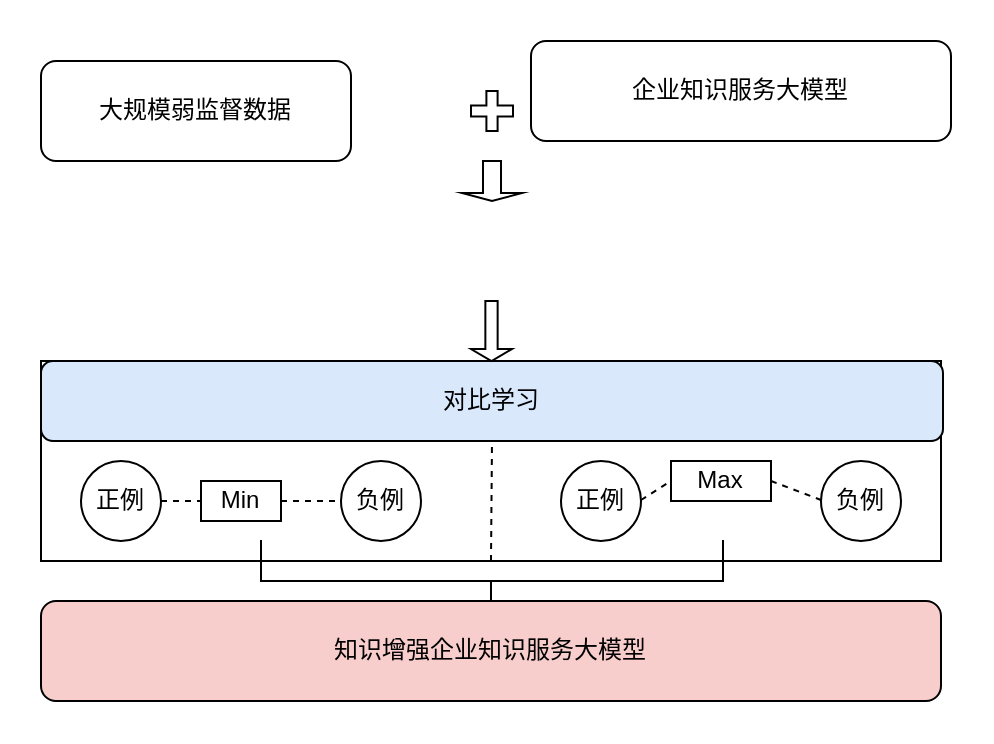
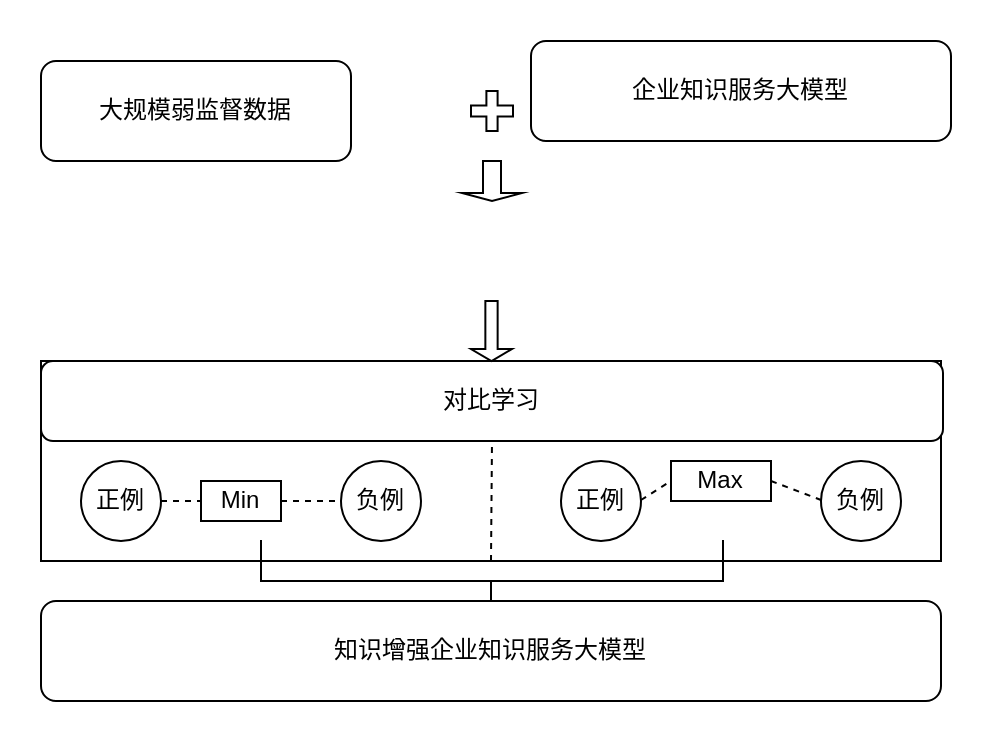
- <mxCell id="6" value="对比学习" style="rounded=1;whiteSpace=wrap;html=1;fillColor=#dae8fc;" vertex="1" parent="1"><mxGeometry x="20" y="180" width="451" height="40" as="geometry" /></mxCell>
+ <mxCell id="6" value="对比学习" style="rounded=1;whiteSpace=wrap;html=1;" vertex="1" parent="1"><mxGeometry x="20" y="180" width="451" height="40" as="geometry" /></mxCell>
- <mxCell id="5" value="知识增强企业知识服务大模型" style="rounded=1;whiteSpace=wrap;html=1;fillColor=#f8cecc;" vertex="1" parent="1"><mxGeometry x="20" y="300" width="450" height="50" as="geometry" /></mxCell>
+ <mxCell id="5" value="知识增强企业知识服务大模型" style="rounded=1;whiteSpace=wrap;html=1;" vertex="1" parent="1"><mxGeometry x="20" y="300" width="450" height="50" as="geometry" /></mxCell>
